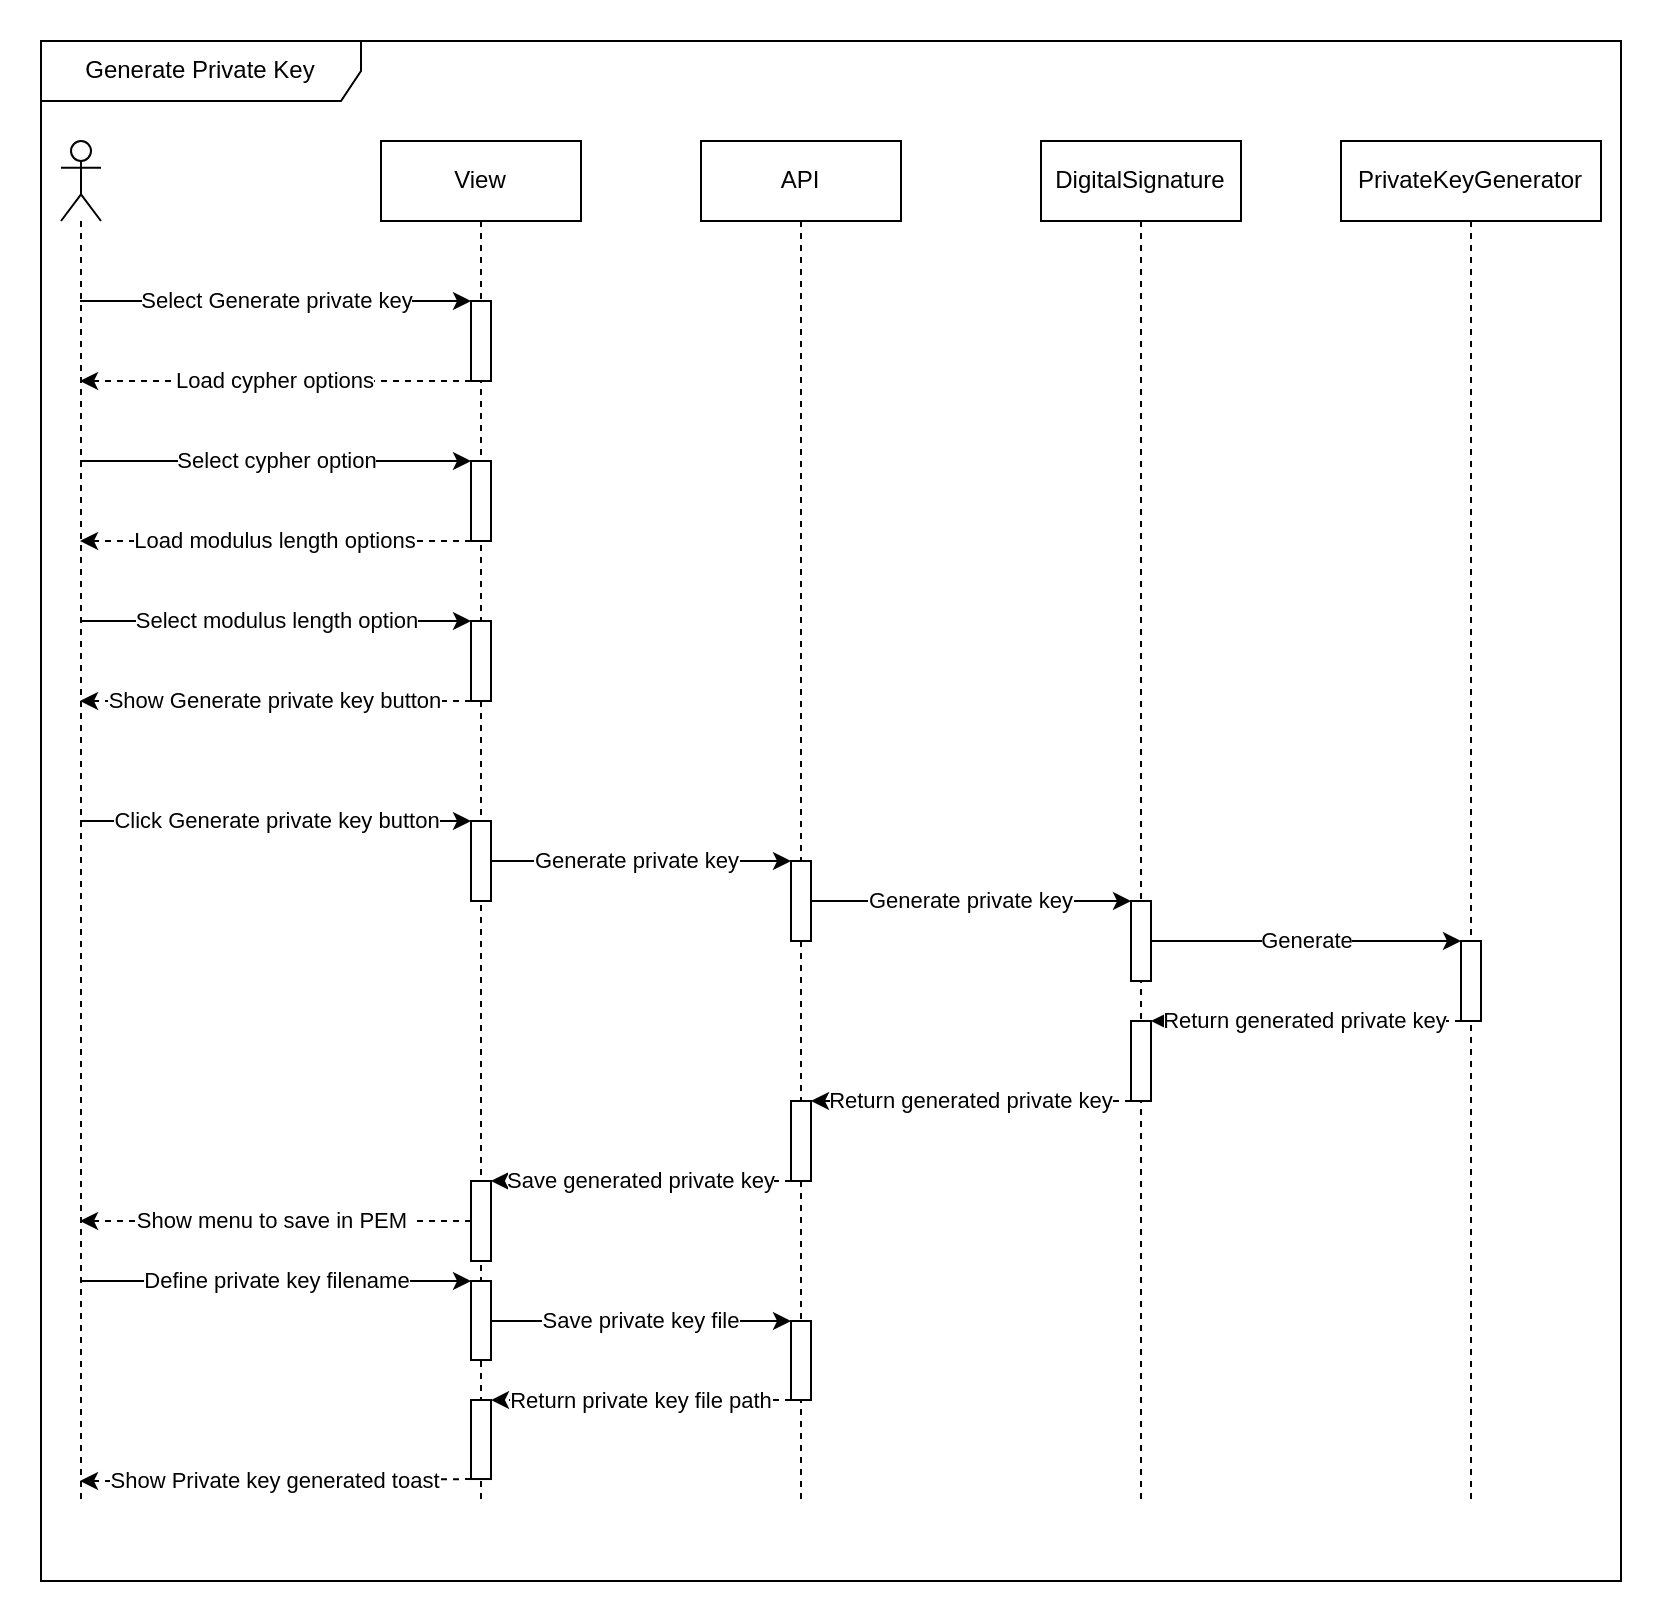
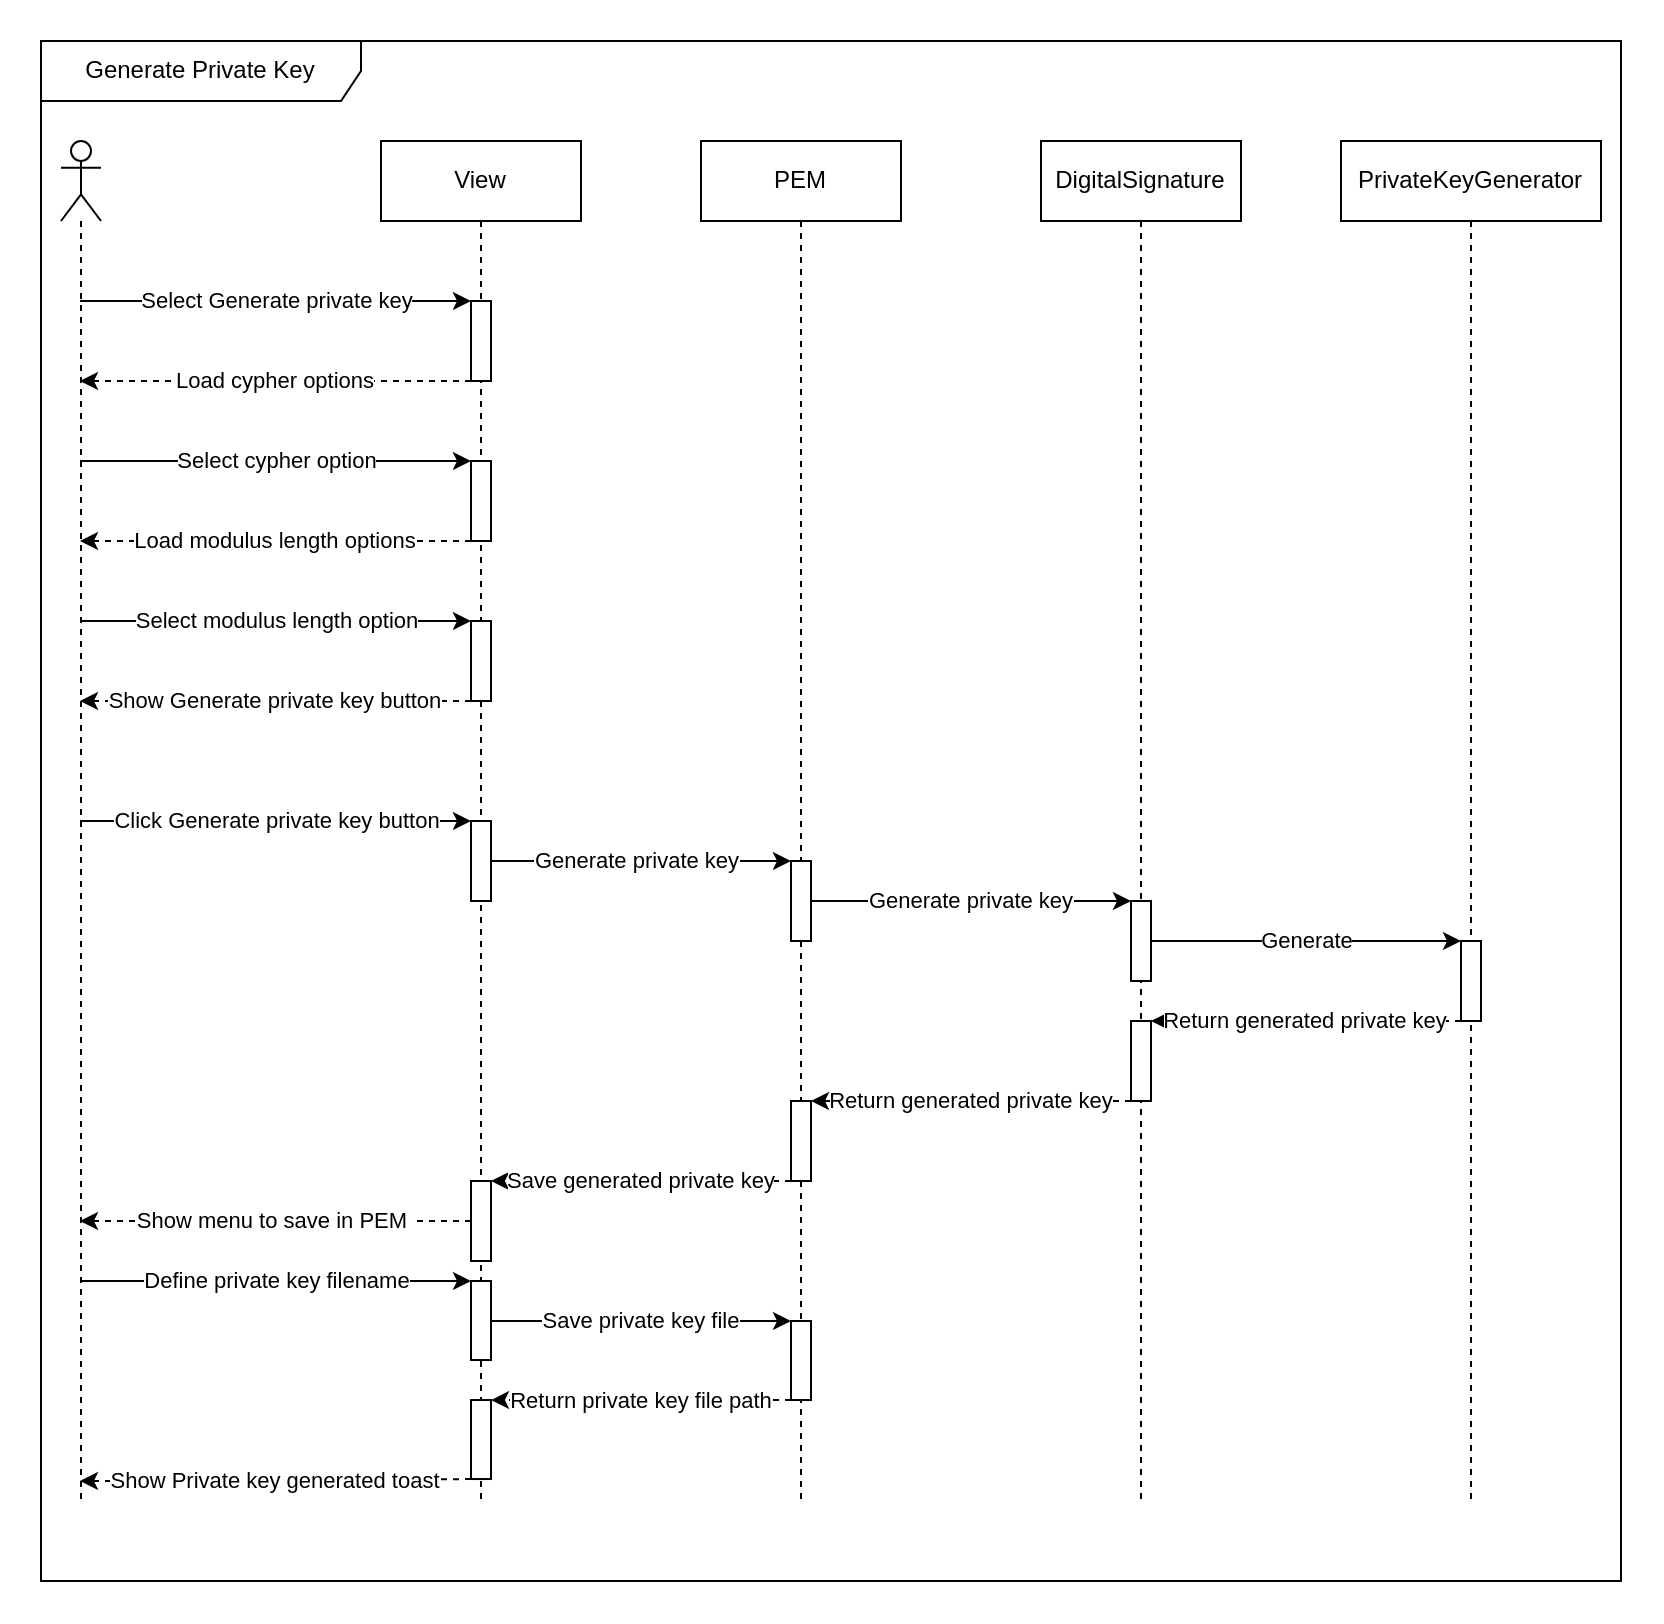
- <mxCell id="27" value="API" style="shape=umlLifeline;perimeter=lifelinePerimeter;whiteSpace=wrap;html=1;container=1;collapsible=0;recursiveResize=0;outlineConnect=0;fillColor=none;" parent="1" vertex="1"><mxGeometry x="350" y="70" width="100" height="680" as="geometry" /></mxCell>
+ <mxCell id="27" value="PEM" style="shape=umlLifeline;perimeter=lifelinePerimeter;whiteSpace=wrap;html=1;container=1;collapsible=0;recursiveResize=0;outlineConnect=0;fillColor=none;" parent="1" vertex="1"><mxGeometry x="350" y="70" width="100" height="680" as="geometry" /></mxCell>
